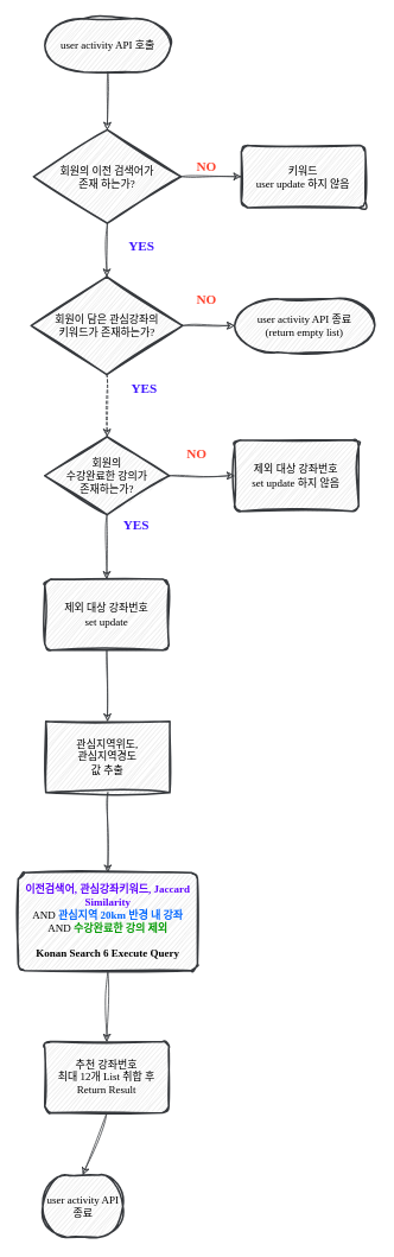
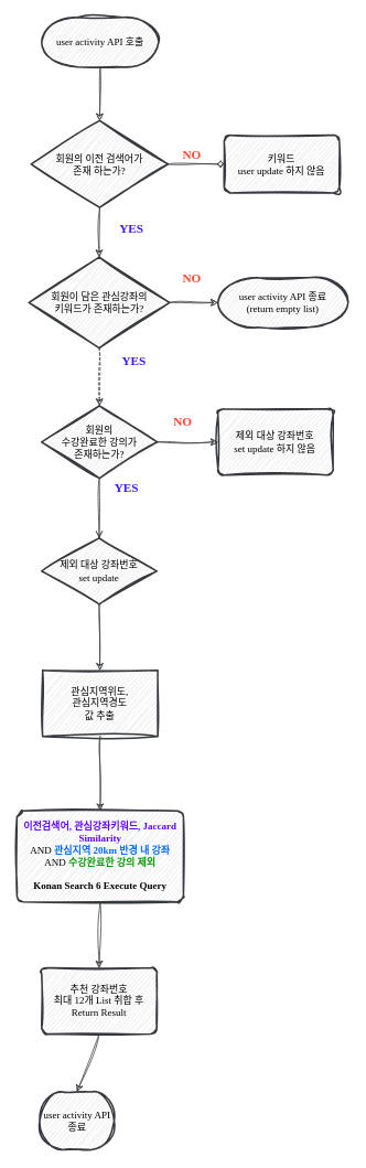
- <mxCell id="5" value="" style="endArrow=classic;html=1;rounded=0;sketch=1;hachureGap=4;jiggle=2;curveFitting=1;fontFamily=Architects Daughter;fontSource=https%3A%2F%2Ffonts.googleapis.com%2Fcss%3Ffamily%3DArchitects%2BDaughter;exitX=1;exitY=0.5;exitDx=0;exitDy=0;exitPerimeter=0;entryX=0;entryY=0.5;entryDx=0;entryDy=0;fillColor=#eeeeee;strokeColor=#36393d;" edge="1" parent="1" source="4" target="21"><mxGeometry width="50" height="50" relative="1" as="geometry"><mxPoint x="385.78" y="220" as="sourcePoint" /><mxPoint x="262.03" y="190" as="targetPoint" /></mxGeometry></mxCell>
+ <mxCell id="5" value="" style="endArrow=diamond;html=1;rounded=0;sketch=1;hachureGap=4;jiggle=2;curveFitting=1;fontFamily=Architects Daughter;fontSource=https%3A%2F%2Ffonts.googleapis.com%2Fcss%3Ffamily%3DArchitects%2BDaughter;exitX=1;exitY=0.5;exitDx=0;exitDy=0;exitPerimeter=0;entryX=0;entryY=0.5;entryDx=0;entryDy=0;fillColor=#eeeeee;strokeColor=#36393d;" edge="1" parent="1" source="4" target="21"><mxGeometry width="50" height="50" relative="1" as="geometry"><mxPoint x="385.78" y="220" as="sourcePoint" /><mxPoint x="262.03" y="190" as="targetPoint" /></mxGeometry></mxCell>
- <mxCell id="23" value="" style="endArrow=classic;html=1;rounded=0;sketch=1;hachureGap=4;jiggle=2;curveFitting=1;fontFamily=Architects Daughter;fontSource=https%3A%2F%2Ffonts.googleapis.com%2Fcss%3Ffamily%3DArchitects%2BDaughter;entryX=0.5;entryY=0;entryDx=0;entryDy=0;fillColor=#eeeeee;strokeColor=#36393d;" edge="1" parent="1" source="22" target="26"><mxGeometry width="50" height="50" relative="1" as="geometry"><mxPoint x="119.67" y="580" as="sourcePoint" /><mxPoint x="119.67" y="630" as="targetPoint" /></mxGeometry></mxCell>
+ <mxCell id="23" value="" style="endArrow=open;html=1;rounded=0;sketch=1;hachureGap=4;jiggle=2;curveFitting=1;fontFamily=Architects Daughter;fontSource=https%3A%2F%2Ffonts.googleapis.com%2Fcss%3Ffamily%3DArchitects%2BDaughter;entryX=0.5;entryY=0;entryDx=0;entryDy=0;fillColor=#eeeeee;strokeColor=#36393d;" edge="1" parent="1" source="22" target="26"><mxGeometry width="50" height="50" relative="1" as="geometry"><mxPoint x="119.67" y="580" as="sourcePoint" /><mxPoint x="119.67" y="630" as="targetPoint" /></mxGeometry></mxCell>
- <mxCell id="26" value="제외 대상 강좌번호&lt;div&gt;set update&lt;/div&gt;" style="rounded=1;whiteSpace=wrap;html=1;absoluteArcSize=1;arcSize=14;strokeWidth=2;sketch=1;hachureGap=4;jiggle=2;curveFitting=1;fontFamily=Architects Daughter;fontSource=https%3A%2F%2Ffonts.googleapis.com%2Fcss%3Ffamily%3DArchitects%2BDaughter;fillColor=#eeeeee;strokeColor=#36393d;" vertex="1" parent="1"><mxGeometry x="49.9" y="650" width="139.38" height="80" as="geometry" /></mxCell>
+ <mxCell id="26" value="제외 대상 강좌번호&lt;div&gt;set update&lt;/div&gt;" style="rhombus;whiteSpace=wrap;html=1;absoluteArcSize=1;arcSize=14;strokeWidth=2;sketch=1;hachureGap=4;jiggle=2;curveFitting=1;fontFamily=Architects Daughter;fontSource=https%3A%2F%2Ffonts.googleapis.com%2Fcss%3Ffamily%3DArchitects%2BDaughter;fillColor=#eeeeee;strokeColor=#36393d;" vertex="1" parent="1"><mxGeometry x="49.9" y="650" width="139.38" height="80" as="geometry" /></mxCell>
